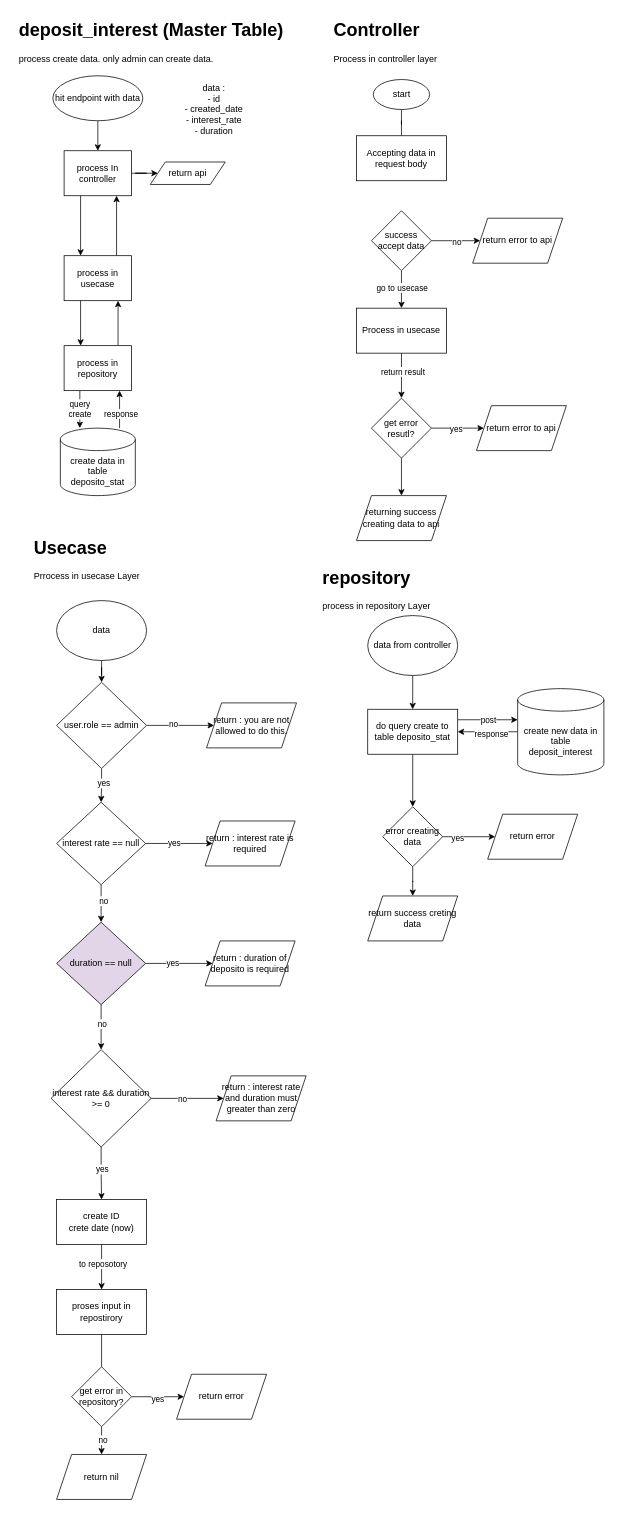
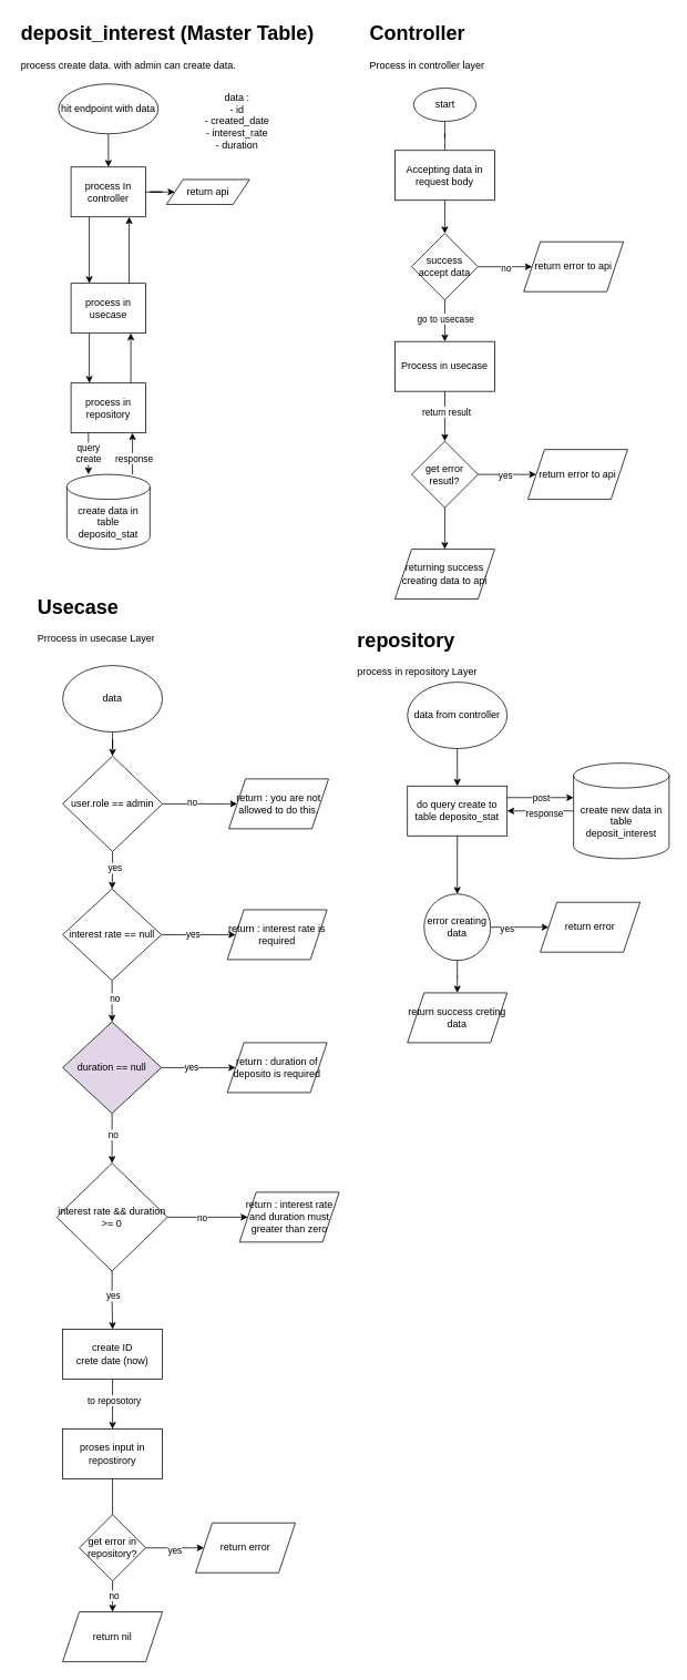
- <mxCell id="2" value="&lt;h1&gt;deposit_interest (Master Table)&lt;/h1&gt;&lt;div&gt;process create data. only admin can create data.&lt;/div&gt;" style="text;html=1;strokeColor=none;fillColor=none;spacing=5;spacingTop=-20;whiteSpace=wrap;overflow=hidden;rounded=0;" parent="1" vertex="1"><mxGeometry x="20" y="20" width="370" height="70" as="geometry" /></mxCell>
+ <mxCell id="2" value="&lt;h1&gt;deposit_interest (Master Table)&lt;/h1&gt;&lt;div&gt;process create data. with admin can create data.&lt;/div&gt;" style="text;html=1;strokeColor=none;fillColor=none;spacing=5;spacingTop=-20;whiteSpace=wrap;overflow=hidden;rounded=0;" parent="1" vertex="1"><mxGeometry x="20" y="20" width="370" height="70" as="geometry" /></mxCell>
+ <mxCell id="23" value="" style="edgeStyle=orthogonalEdgeStyle;rounded=0;orthogonalLoop=1;jettySize=auto;html=1;" parent="1" source="24" target="29" edge="1"><mxGeometry relative="1" as="geometry" /></mxCell>
- <mxCell id="86" value="error creating data" style="rhombus;whiteSpace=wrap;html=1;rounded=0;" parent="1" vertex="1"><mxGeometry x="510" y="1075" width="80" height="80" as="geometry" /></mxCell>
+ <mxCell id="86" value="error creating data" style="ellipse;whiteSpace=wrap;html=1;" parent="1" vertex="1"><mxGeometry x="510" y="1075" width="80" height="80" as="geometry" /></mxCell>
